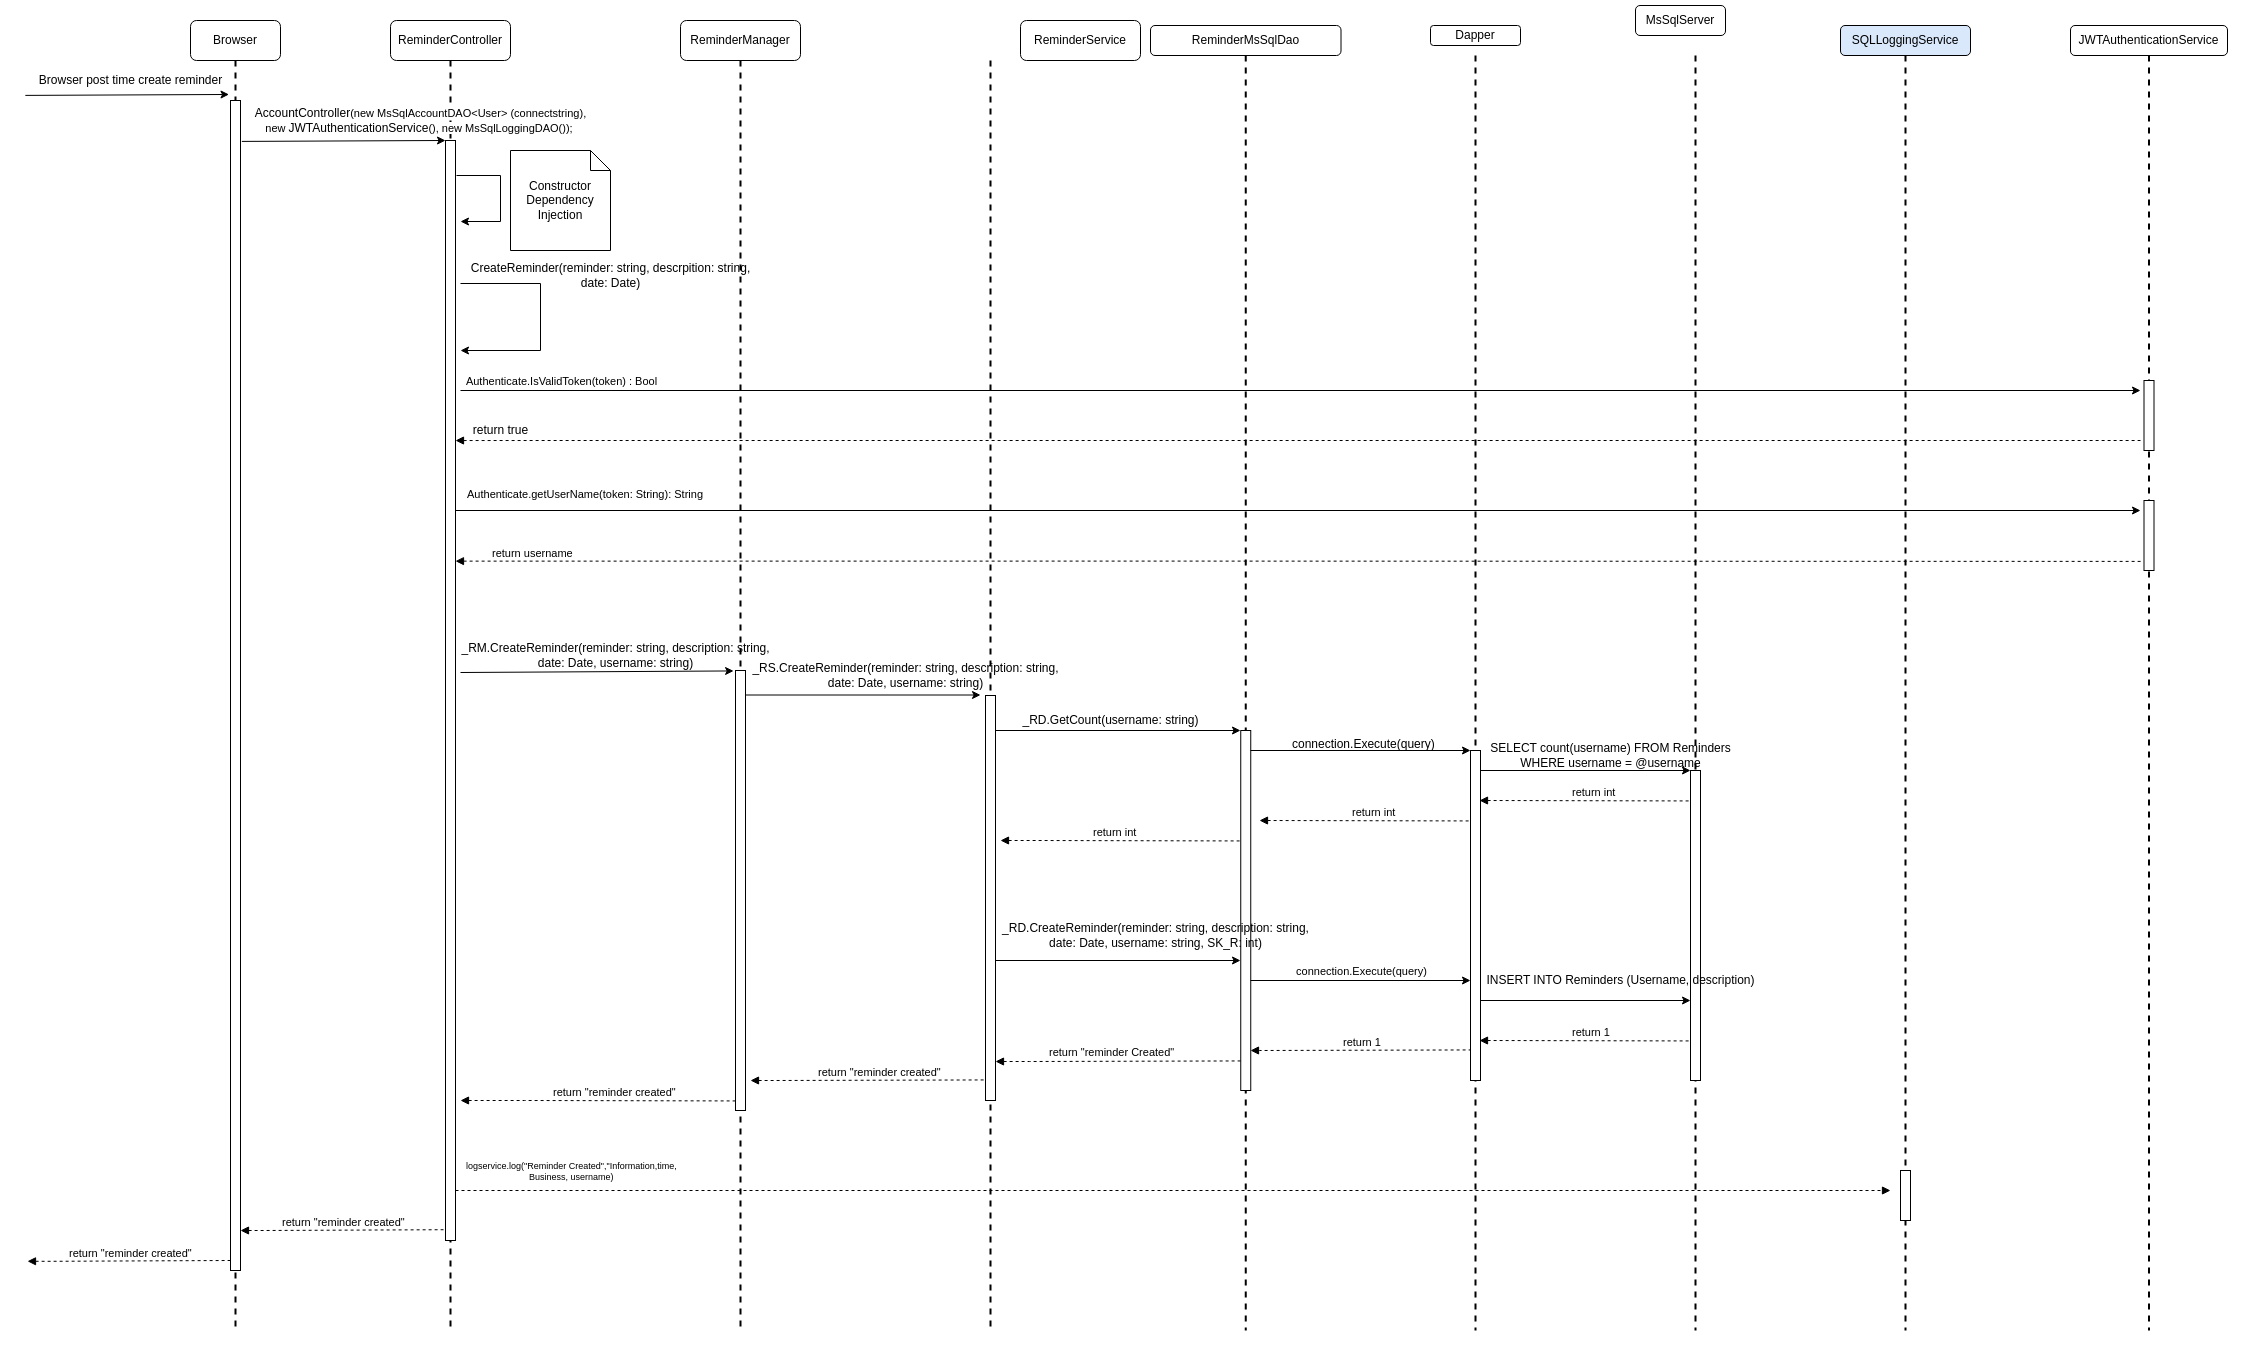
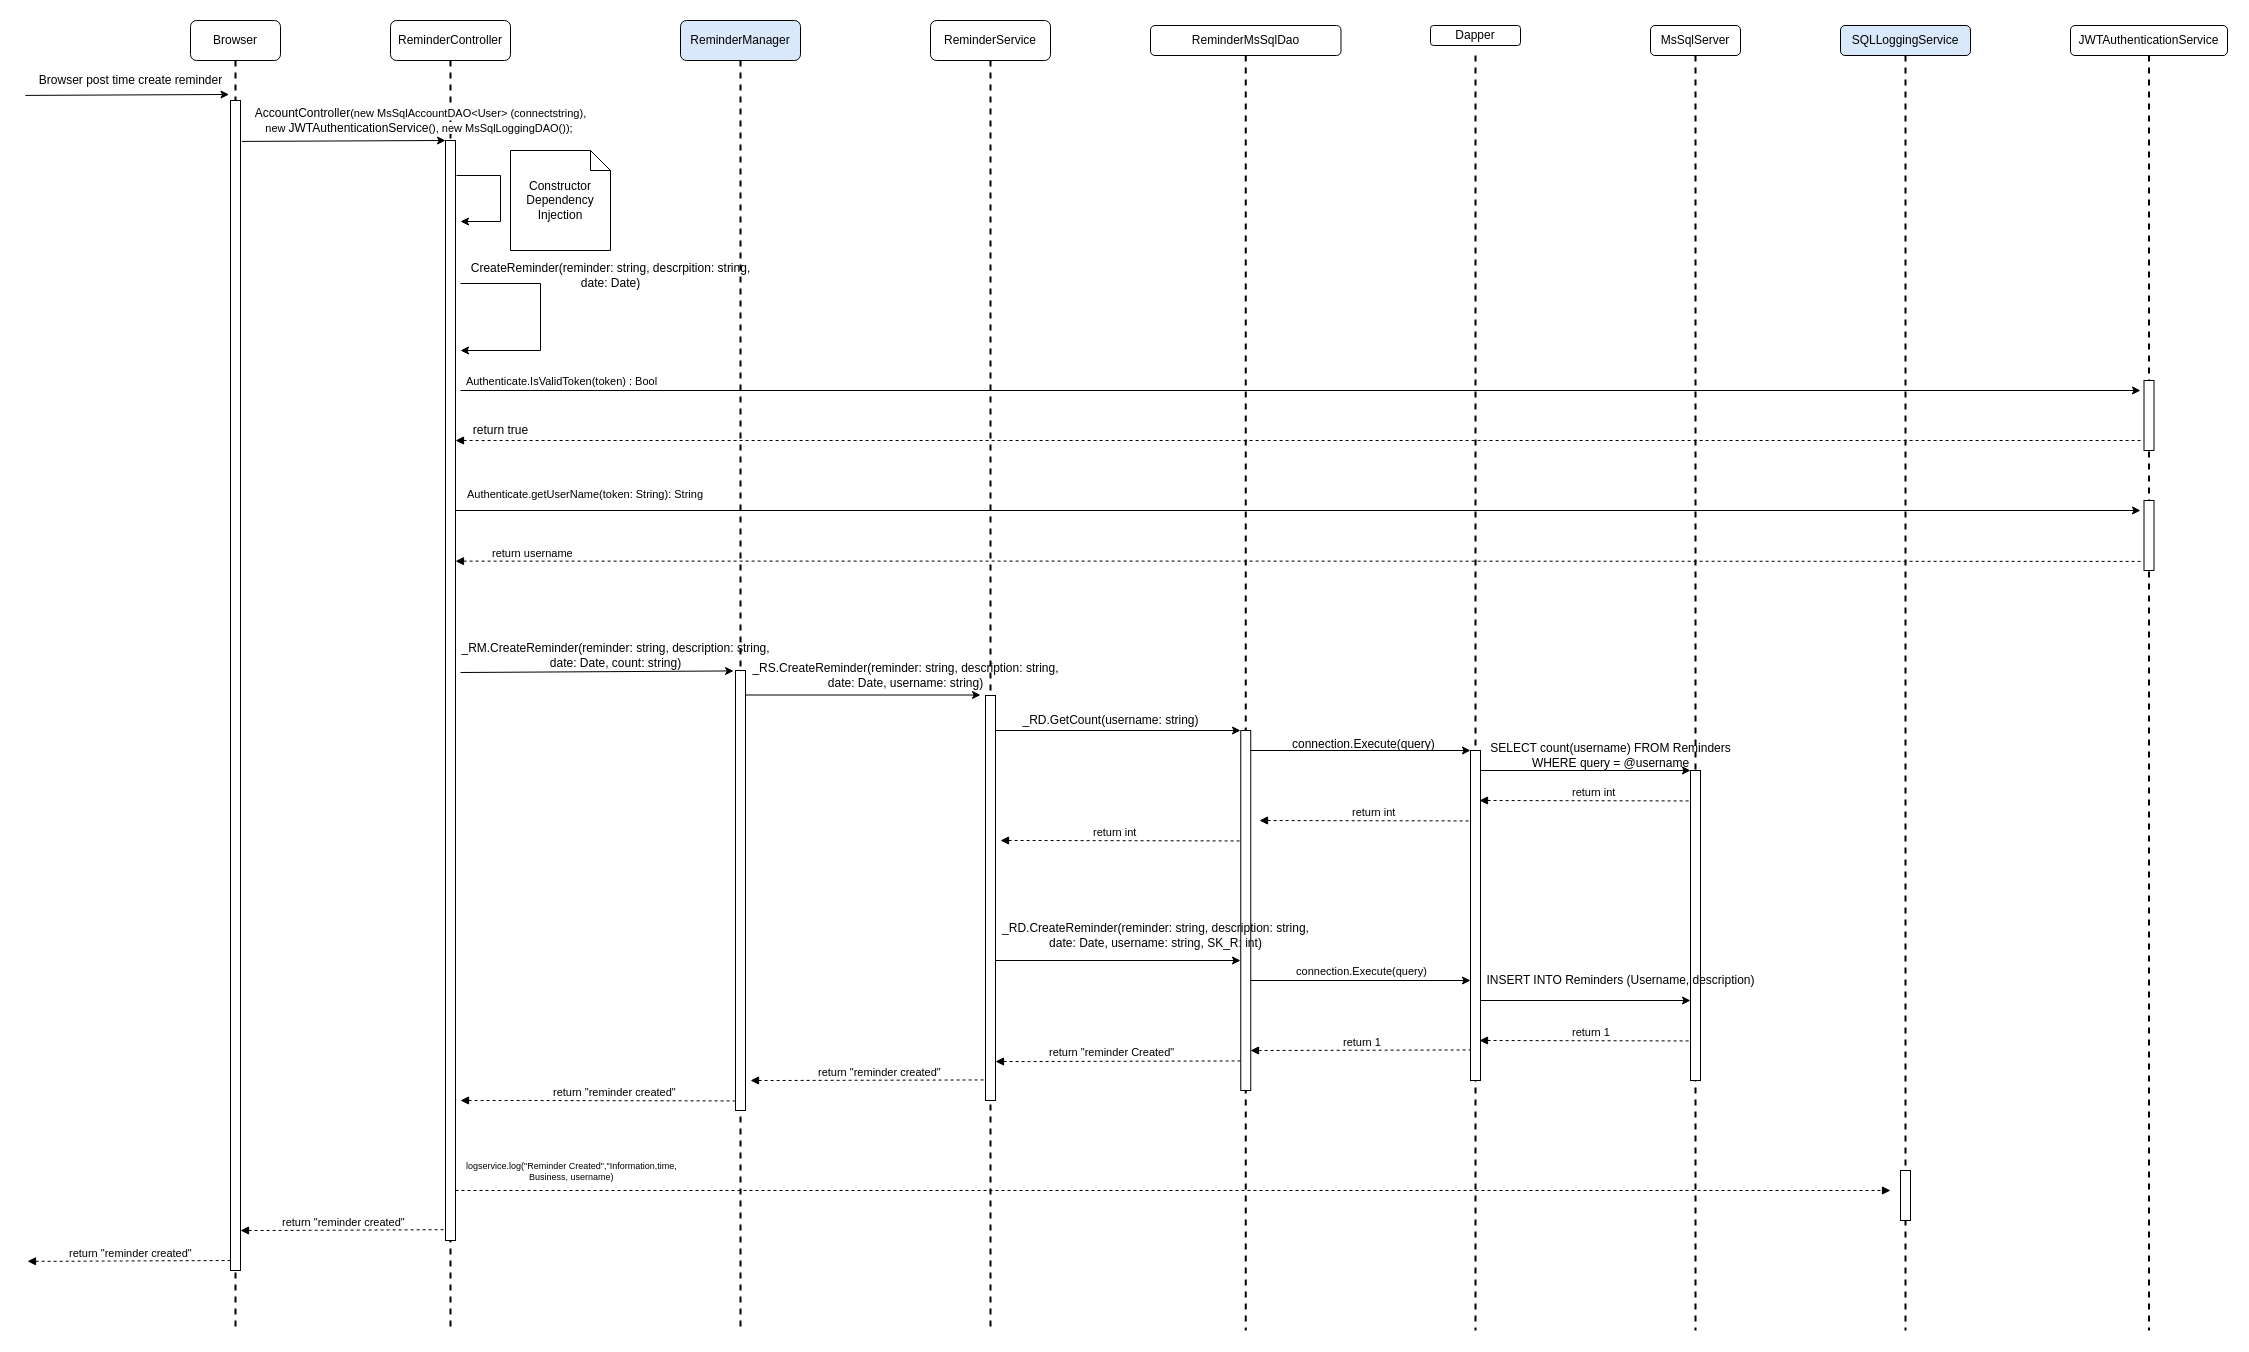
- <mxCell id="49" value="MsSqlServer" style="rounded=1;whiteSpace=wrap;html=1;" parent="1" vertex="1"><mxGeometry x="1635" y="5" width="90" height="30" as="geometry" /></mxCell>
+ <mxCell id="49" value="MsSqlServer" style="rounded=1;whiteSpace=wrap;html=1;" parent="1" vertex="1"><mxGeometry x="1650" y="25" width="90" height="30" as="geometry" /></mxCell>
- <mxCell id="29" value="ReminderManager" style="rounded=1;whiteSpace=wrap;html=1;" parent="1" vertex="1"><mxGeometry x="680" y="20" width="120" height="40" as="geometry" /></mxCell>
+ <mxCell id="29" value="ReminderManager" style="rounded=1;whiteSpace=wrap;html=1;fillColor=#dae8fc;" parent="1" vertex="1"><mxGeometry x="680" y="20" width="120" height="40" as="geometry" /></mxCell>
- <mxCell id="34" value="ReminderService" style="rounded=1;whiteSpace=wrap;html=1;" parent="1" vertex="1"><mxGeometry x="1020" y="20" width="120" height="40" as="geometry" /></mxCell>
+ <mxCell id="34" value="ReminderService" style="rounded=1;whiteSpace=wrap;html=1;" parent="1" vertex="1"><mxGeometry x="930" y="20" width="120" height="40" as="geometry" /></mxCell>
- <mxCell id="33" value="_RM.CreateReminder(reminder: string, description: string,&lt;br&gt;date: Date, username: string)" style="text;html=1;align=center;verticalAlign=middle;resizable=0;points=[];autosize=1;strokeColor=none;fillColor=none;" parent="1" vertex="1"><mxGeometry x="455" y="640" width="320" height="30" as="geometry" /></mxCell>
+ <mxCell id="33" value="_RM.CreateReminder(reminder: string, description: string,&lt;br&gt;date: Date, count: string)" style="text;html=1;align=center;verticalAlign=middle;resizable=0;points=[];autosize=1;strokeColor=none;fillColor=none;" parent="1" vertex="1"><mxGeometry x="455" y="640" width="320" height="30" as="geometry" /></mxCell>
- <mxCell id="77" value="SELECT count(username) FROM Reminders&lt;br&gt;WHERE username = @username" style="text;html=1;align=center;verticalAlign=middle;resizable=0;points=[];autosize=1;strokeColor=none;fillColor=none;" parent="1" vertex="1"><mxGeometry x="1480" y="740" width="260" height="30" as="geometry" /></mxCell>
+ <mxCell id="77" value="SELECT count(username) FROM Reminders&lt;br&gt;WHERE query = @username" style="text;html=1;align=center;verticalAlign=middle;resizable=0;points=[];autosize=1;strokeColor=none;fillColor=none;" parent="1" vertex="1"><mxGeometry x="1480" y="740" width="260" height="30" as="geometry" /></mxCell>
